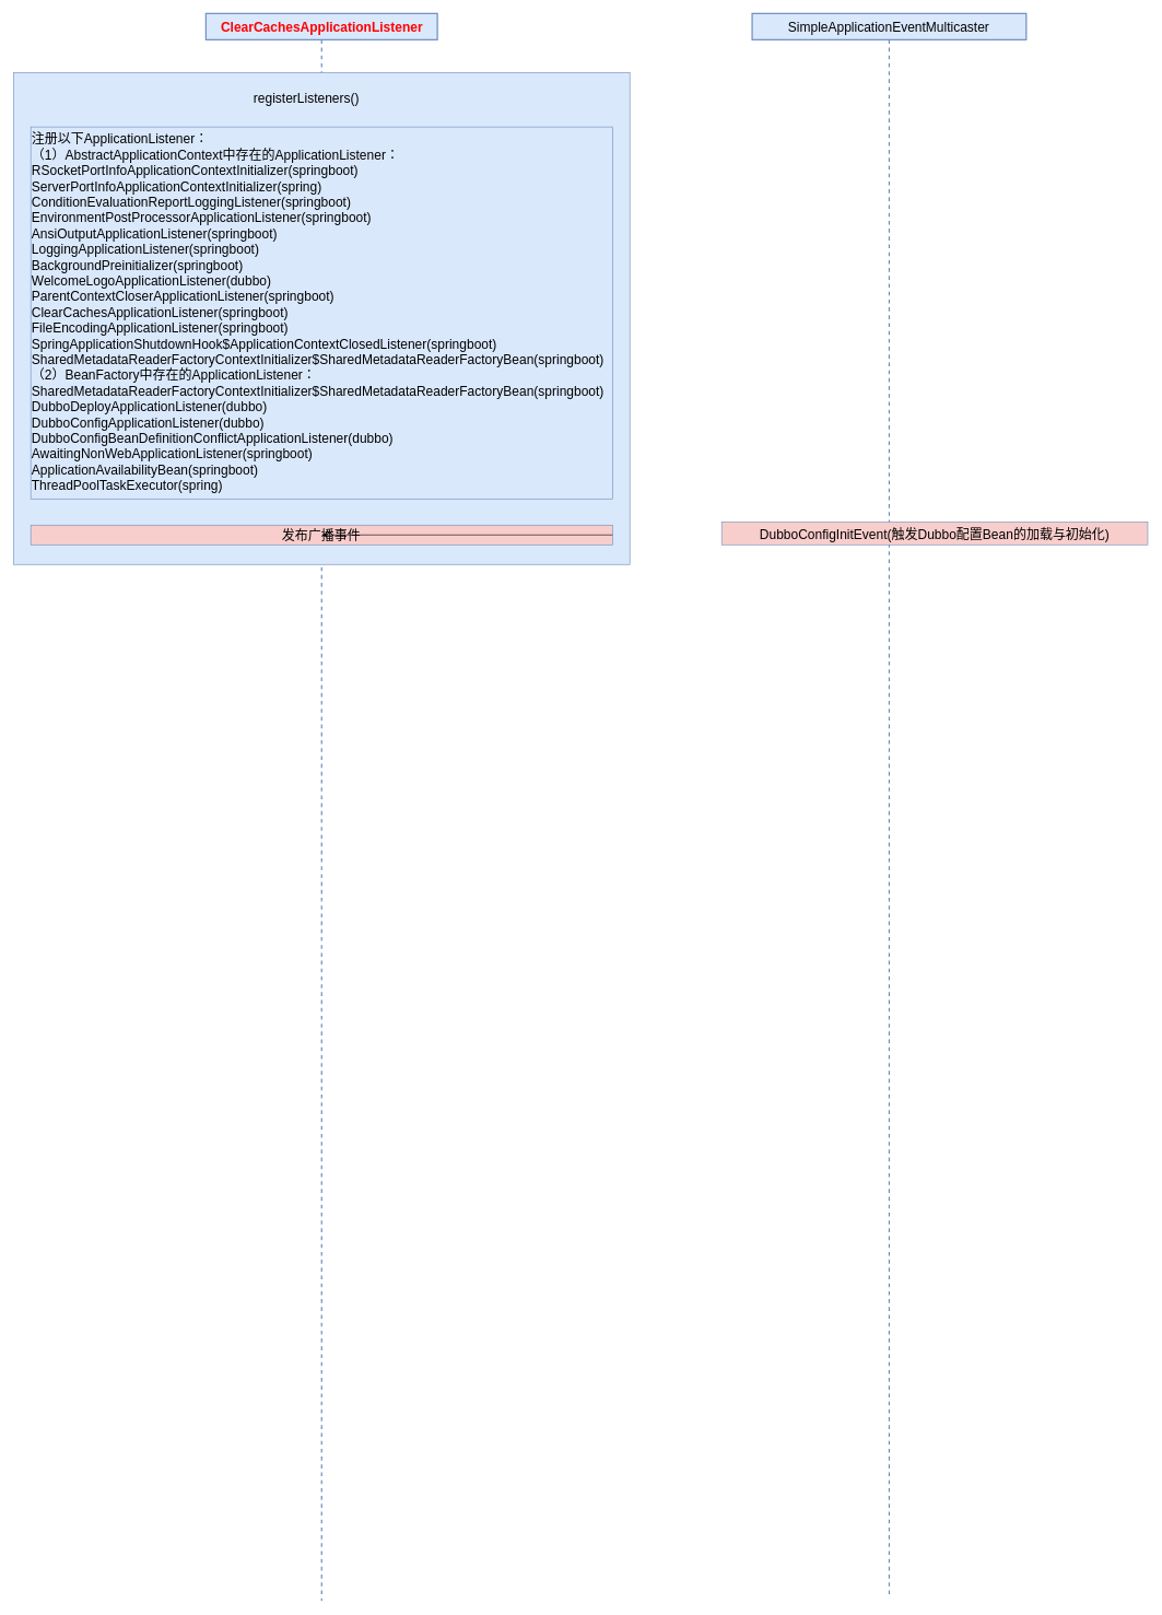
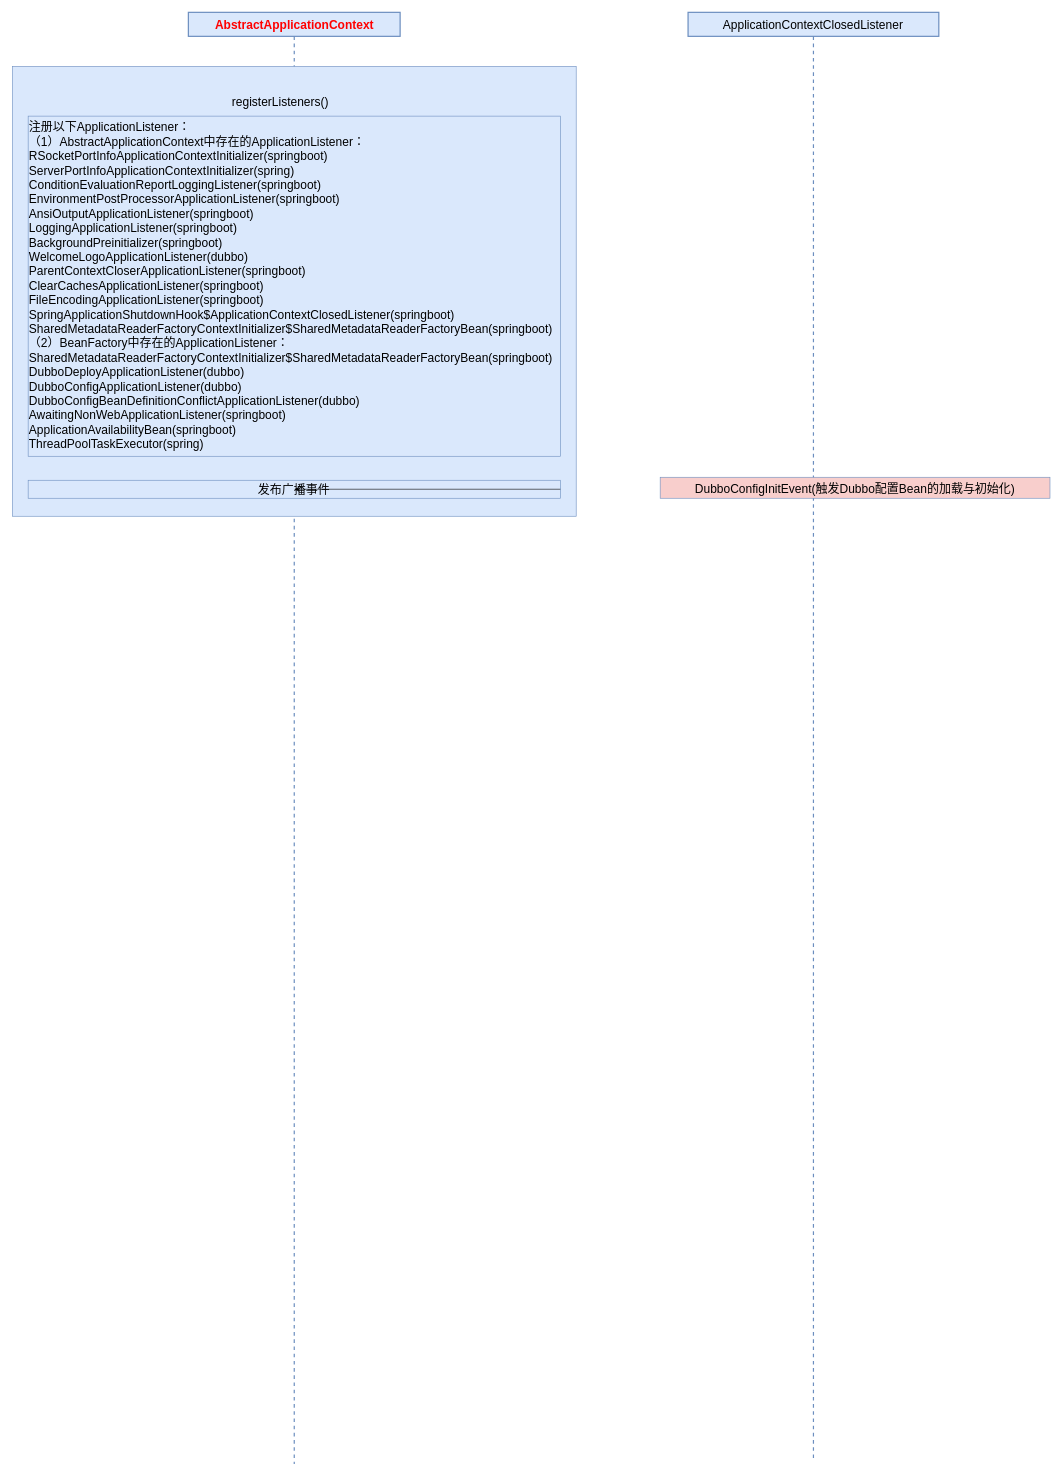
- <mxCell id="2" value="ClearCachesApplicationListener" style="shape=umlLifeline;perimeter=lifelinePerimeter;whiteSpace=wrap;html=1;container=1;dropTarget=0;collapsible=0;recursiveResize=0;outlineConnect=0;portConstraint=eastwest;newEdgeStyle={&quot;curved&quot;:0,&quot;rounded&quot;:0};fontSize=20;fillColor=#dae8fc;strokeColor=#6c8ebf;strokeWidth=2;fontStyle=1;fontColor=#FF0000;" parent="1" vertex="1"><mxGeometry x="313.5" y="20" width="353" height="2420" as="geometry" /></mxCell>
+ <mxCell id="2" value="AbstractApplicationContext" style="shape=umlLifeline;perimeter=lifelinePerimeter;whiteSpace=wrap;html=1;container=1;dropTarget=0;collapsible=0;recursiveResize=0;outlineConnect=0;portConstraint=eastwest;newEdgeStyle={&quot;curved&quot;:0,&quot;rounded&quot;:0};fontSize=20;fillColor=#dae8fc;strokeColor=#6c8ebf;strokeWidth=2;fontStyle=1;fontColor=#FF0000;" parent="1" vertex="1"><mxGeometry x="313.5" y="20" width="353" height="2420" as="geometry" /></mxCell>
- <mxCell id="4" value="SimpleApplicationEventMulticaster" style="shape=umlLifeline;perimeter=lifelinePerimeter;whiteSpace=wrap;html=1;container=1;dropTarget=0;collapsible=0;recursiveResize=0;outlineConnect=0;portConstraint=eastwest;newEdgeStyle={&quot;curved&quot;:0,&quot;rounded&quot;:0};fontSize=20;fillColor=#dae8fc;strokeColor=#6c8ebf;strokeWidth=2;" parent="1" vertex="1"><mxGeometry x="1146.49" y="20" width="418" height="2410" as="geometry" /></mxCell>
+ <mxCell id="4" value="ApplicationContextClosedListener" style="shape=umlLifeline;perimeter=lifelinePerimeter;whiteSpace=wrap;html=1;container=1;dropTarget=0;collapsible=0;recursiveResize=0;outlineConnect=0;portConstraint=eastwest;newEdgeStyle={&quot;curved&quot;:0,&quot;rounded&quot;:0};fontSize=20;fillColor=#dae8fc;strokeColor=#6c8ebf;strokeWidth=2;" parent="1" vertex="1"><mxGeometry x="1146.49" y="20" width="418" height="2410" as="geometry" /></mxCell>
- <mxCell id="5" value="&lt;span style=&quot;font-size: 20px;&quot;&gt;registerListeners()&lt;/span&gt;" style="text;html=1;align=center;verticalAlign=middle;whiteSpace=wrap;rounded=0;" parent="1" vertex="1"><mxGeometry x="407" y="123" width="120" height="50" as="geometry" /></mxCell>
+ <mxCell id="5" value="&lt;span style=&quot;font-size: 20px;&quot;&gt;registerListeners()&lt;/span&gt;" style="text;html=1;align=center;verticalAlign=middle;whiteSpace=wrap;rounded=0;" parent="1" vertex="1"><mxGeometry x="407" y="143" width="120" height="50" as="geometry" /></mxCell>
- <mxCell id="7" value="发布广播事件" style="html=1;whiteSpace=wrap;fontSize=20;fillColor=#f8cecc;strokeColor=#6c8ebf;strokeWidth=1;align=center;verticalAlign=middle;" parent="1" vertex="1"><mxGeometry x="46.43" y="800" width="887.14" height="30" as="geometry" /></mxCell>
+ <mxCell id="7" value="发布广播事件" style="html=1;whiteSpace=wrap;fontSize=20;fillColor=#dae8fc;strokeColor=#6c8ebf;strokeWidth=1;align=center;verticalAlign=middle;" parent="1" vertex="1"><mxGeometry x="46.43" y="800" width="887.14" height="30" as="geometry" /></mxCell>
